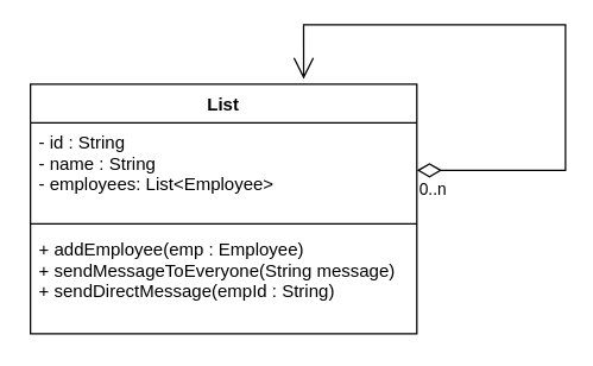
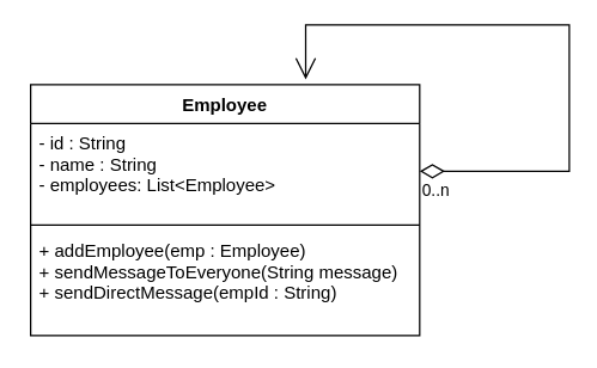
- <mxCell id="2" value="List" style="swimlane;fontStyle=1;align=center;verticalAlign=top;childLayout=stackLayout;horizontal=1;startSize=26;horizontalStack=0;resizeParent=1;resizeParentMax=0;resizeLast=0;collapsible=1;marginBottom=0;" parent="1" vertex="1"><mxGeometry x="20" y="20" width="260" height="168" as="geometry" /></mxCell>
+ <mxCell id="2" value="Employee" style="swimlane;fontStyle=1;align=center;verticalAlign=top;childLayout=stackLayout;horizontal=1;startSize=26;horizontalStack=0;resizeParent=1;resizeParentMax=0;resizeLast=0;collapsible=1;marginBottom=0;" parent="1" vertex="1"><mxGeometry x="20" y="20" width="260" height="168" as="geometry" /></mxCell>
